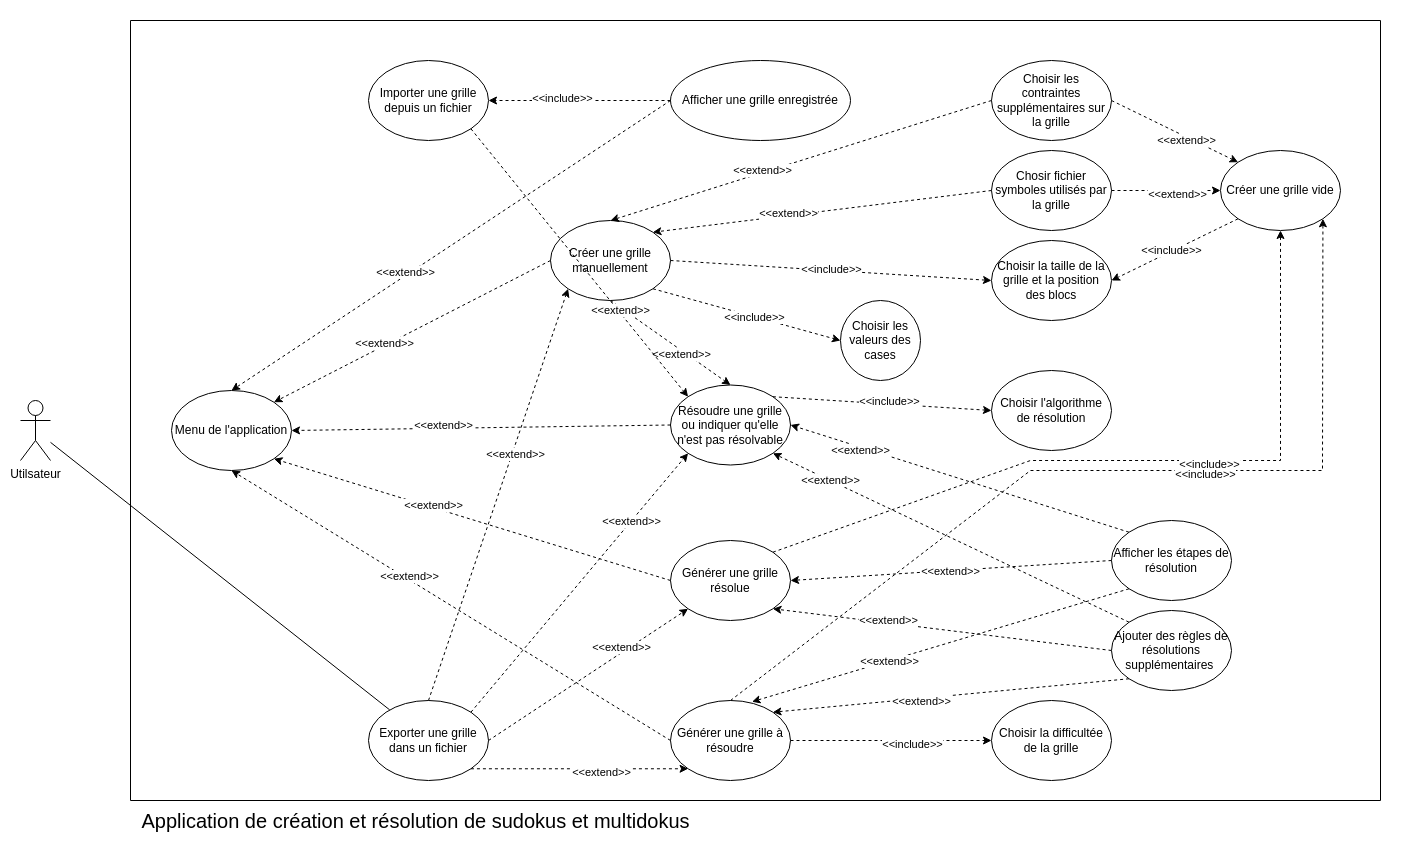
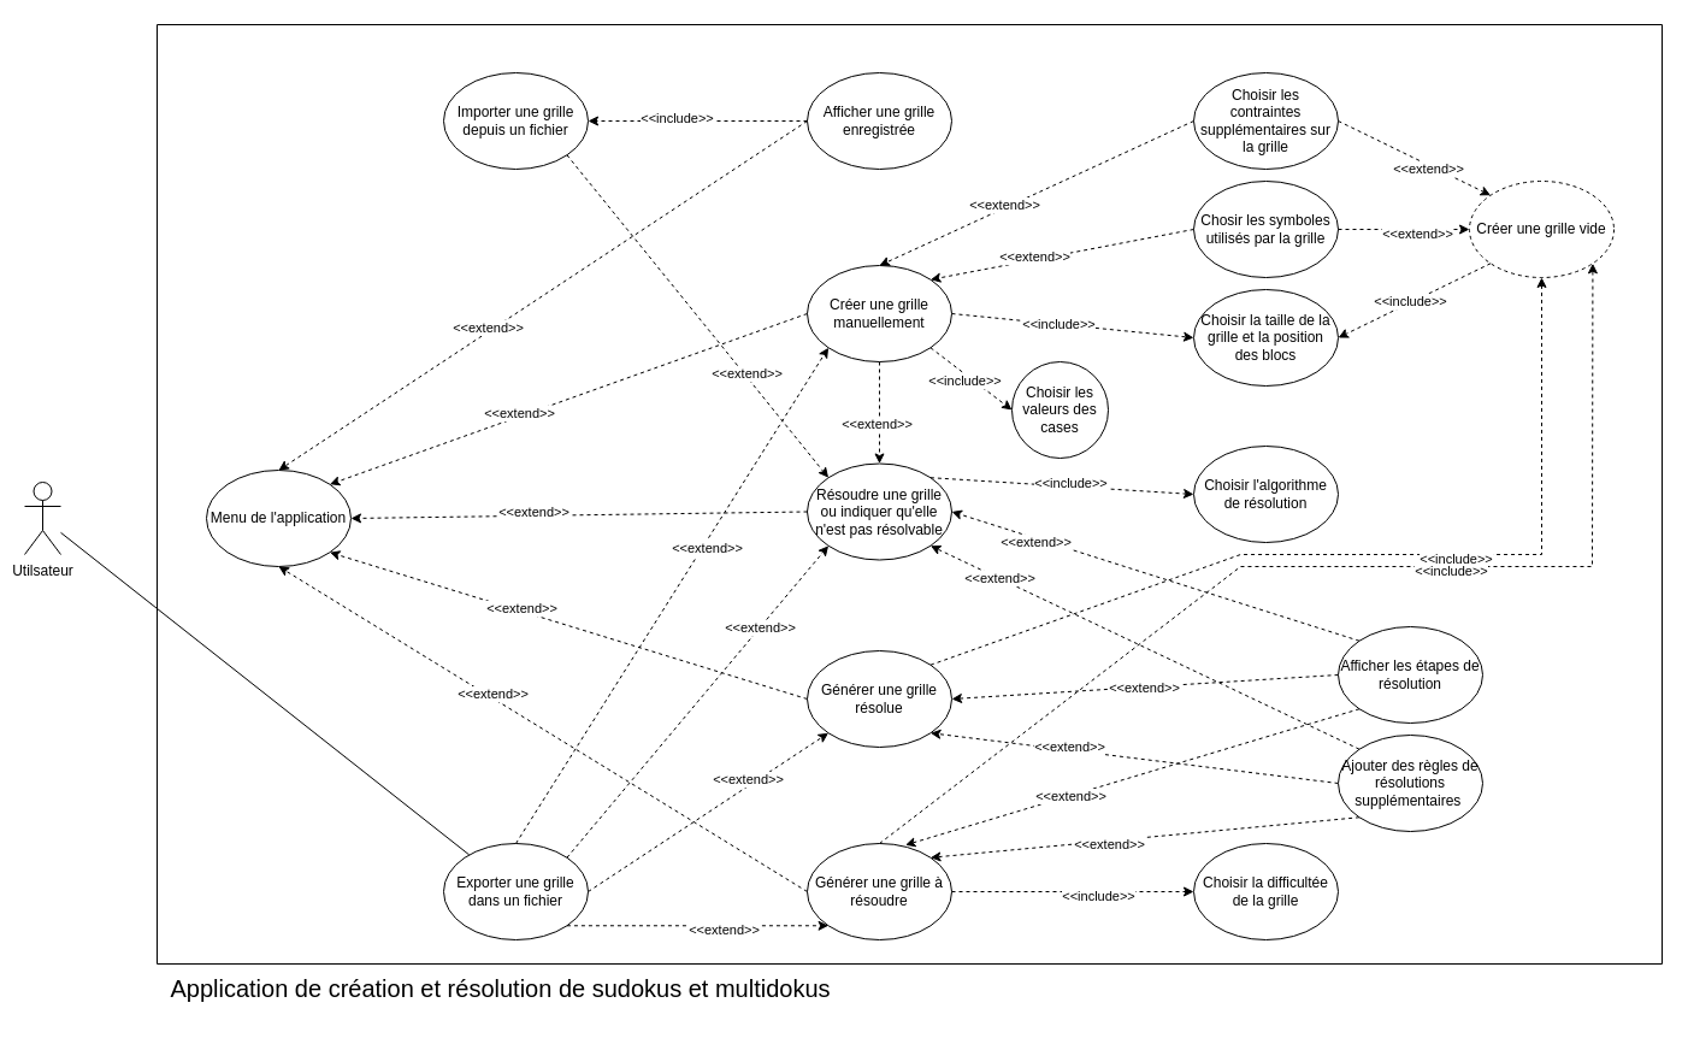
- <mxCell id="9" value="Afficher une grille enregistrée" style="ellipse;whiteSpace=wrap;html=1;" parent="1" vertex="1"><mxGeometry x="670" y="60" width="180" height="80" as="geometry" /></mxCell>
+ <mxCell id="9" value="Afficher une grille enregistrée" style="ellipse;whiteSpace=wrap;html=1;" parent="1" vertex="1"><mxGeometry x="670" y="60" width="120" height="80" as="geometry" /></mxCell>
- <mxCell id="14" value="Chosir fichier symboles utilisés par la grille" style="ellipse;whiteSpace=wrap;html=1;" parent="1" vertex="1"><mxGeometry x="991" y="150" width="120" height="80" as="geometry" /></mxCell>
+ <mxCell id="14" value="Chosir les symboles utilisés par la grille" style="ellipse;whiteSpace=wrap;html=1;" parent="1" vertex="1"><mxGeometry x="991" y="150" width="120" height="80" as="geometry" /></mxCell>
- <mxCell id="62" value="Créer une grille vide" style="ellipse;whiteSpace=wrap;html=1;" parent="1" vertex="1"><mxGeometry x="1220" y="150" width="120" height="80" as="geometry" /></mxCell>
+ <mxCell id="62" value="Créer une grille vide" style="ellipse;whiteSpace=wrap;html=1;dashed=1;" parent="1" vertex="1"><mxGeometry x="1220" y="150" width="120" height="80" as="geometry" /></mxCell>
- <mxCell id="8" value="Créer une grille manuellement" style="ellipse;whiteSpace=wrap;html=1;" parent="1" vertex="1"><mxGeometry x="550" y="220" width="120" height="80" as="geometry" /></mxCell>
+ <mxCell id="8" value="Créer une grille manuellement" style="ellipse;whiteSpace=wrap;html=1;" parent="1" vertex="1"><mxGeometry x="670" y="220" width="120" height="80" as="geometry" /></mxCell>
